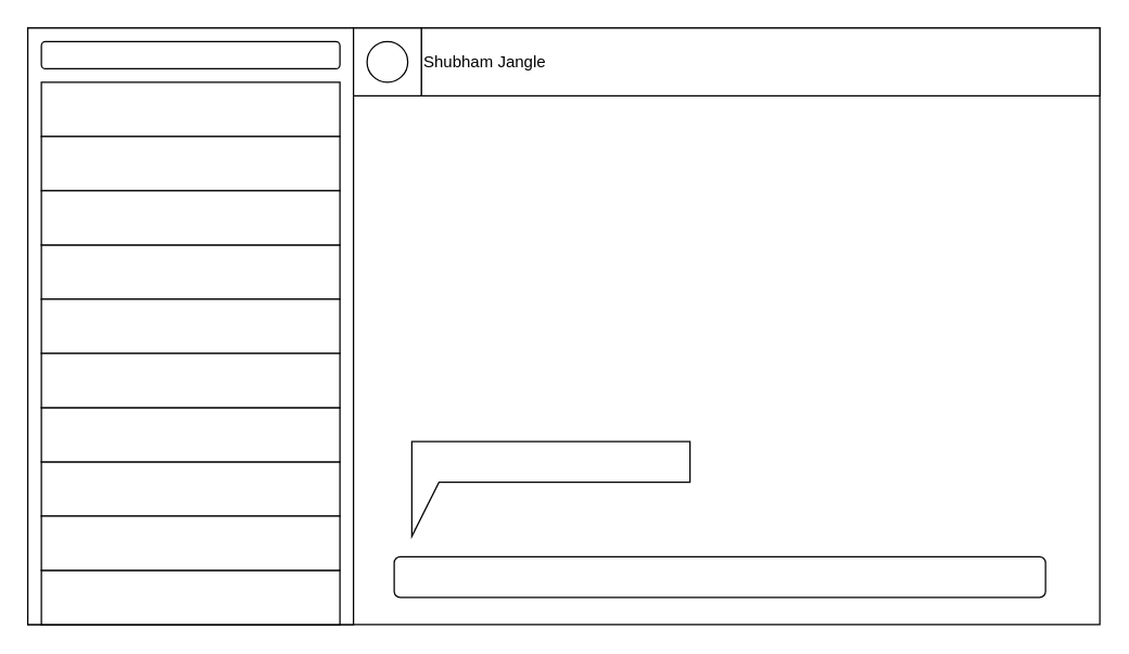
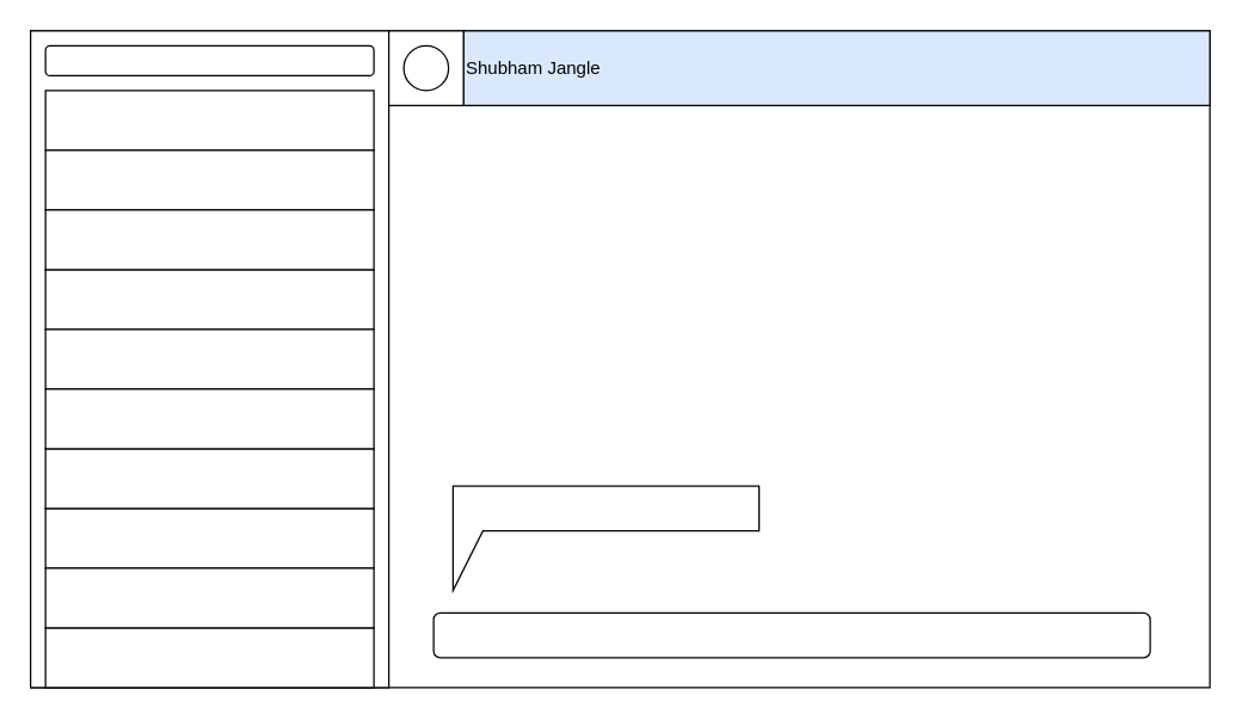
- <mxCell id="17" value="Shubham Jangle" style="rounded=0;whiteSpace=wrap;html=1;align=left;" vertex="1" parent="1"><mxGeometry x="310" y="20" width="500" height="50" as="geometry" /></mxCell>
+ <mxCell id="17" value="Shubham Jangle" style="rounded=0;whiteSpace=wrap;html=1;align=left;fillColor=#dae8fc;" vertex="1" parent="1"><mxGeometry x="310" y="20" width="500" height="50" as="geometry" /></mxCell>
